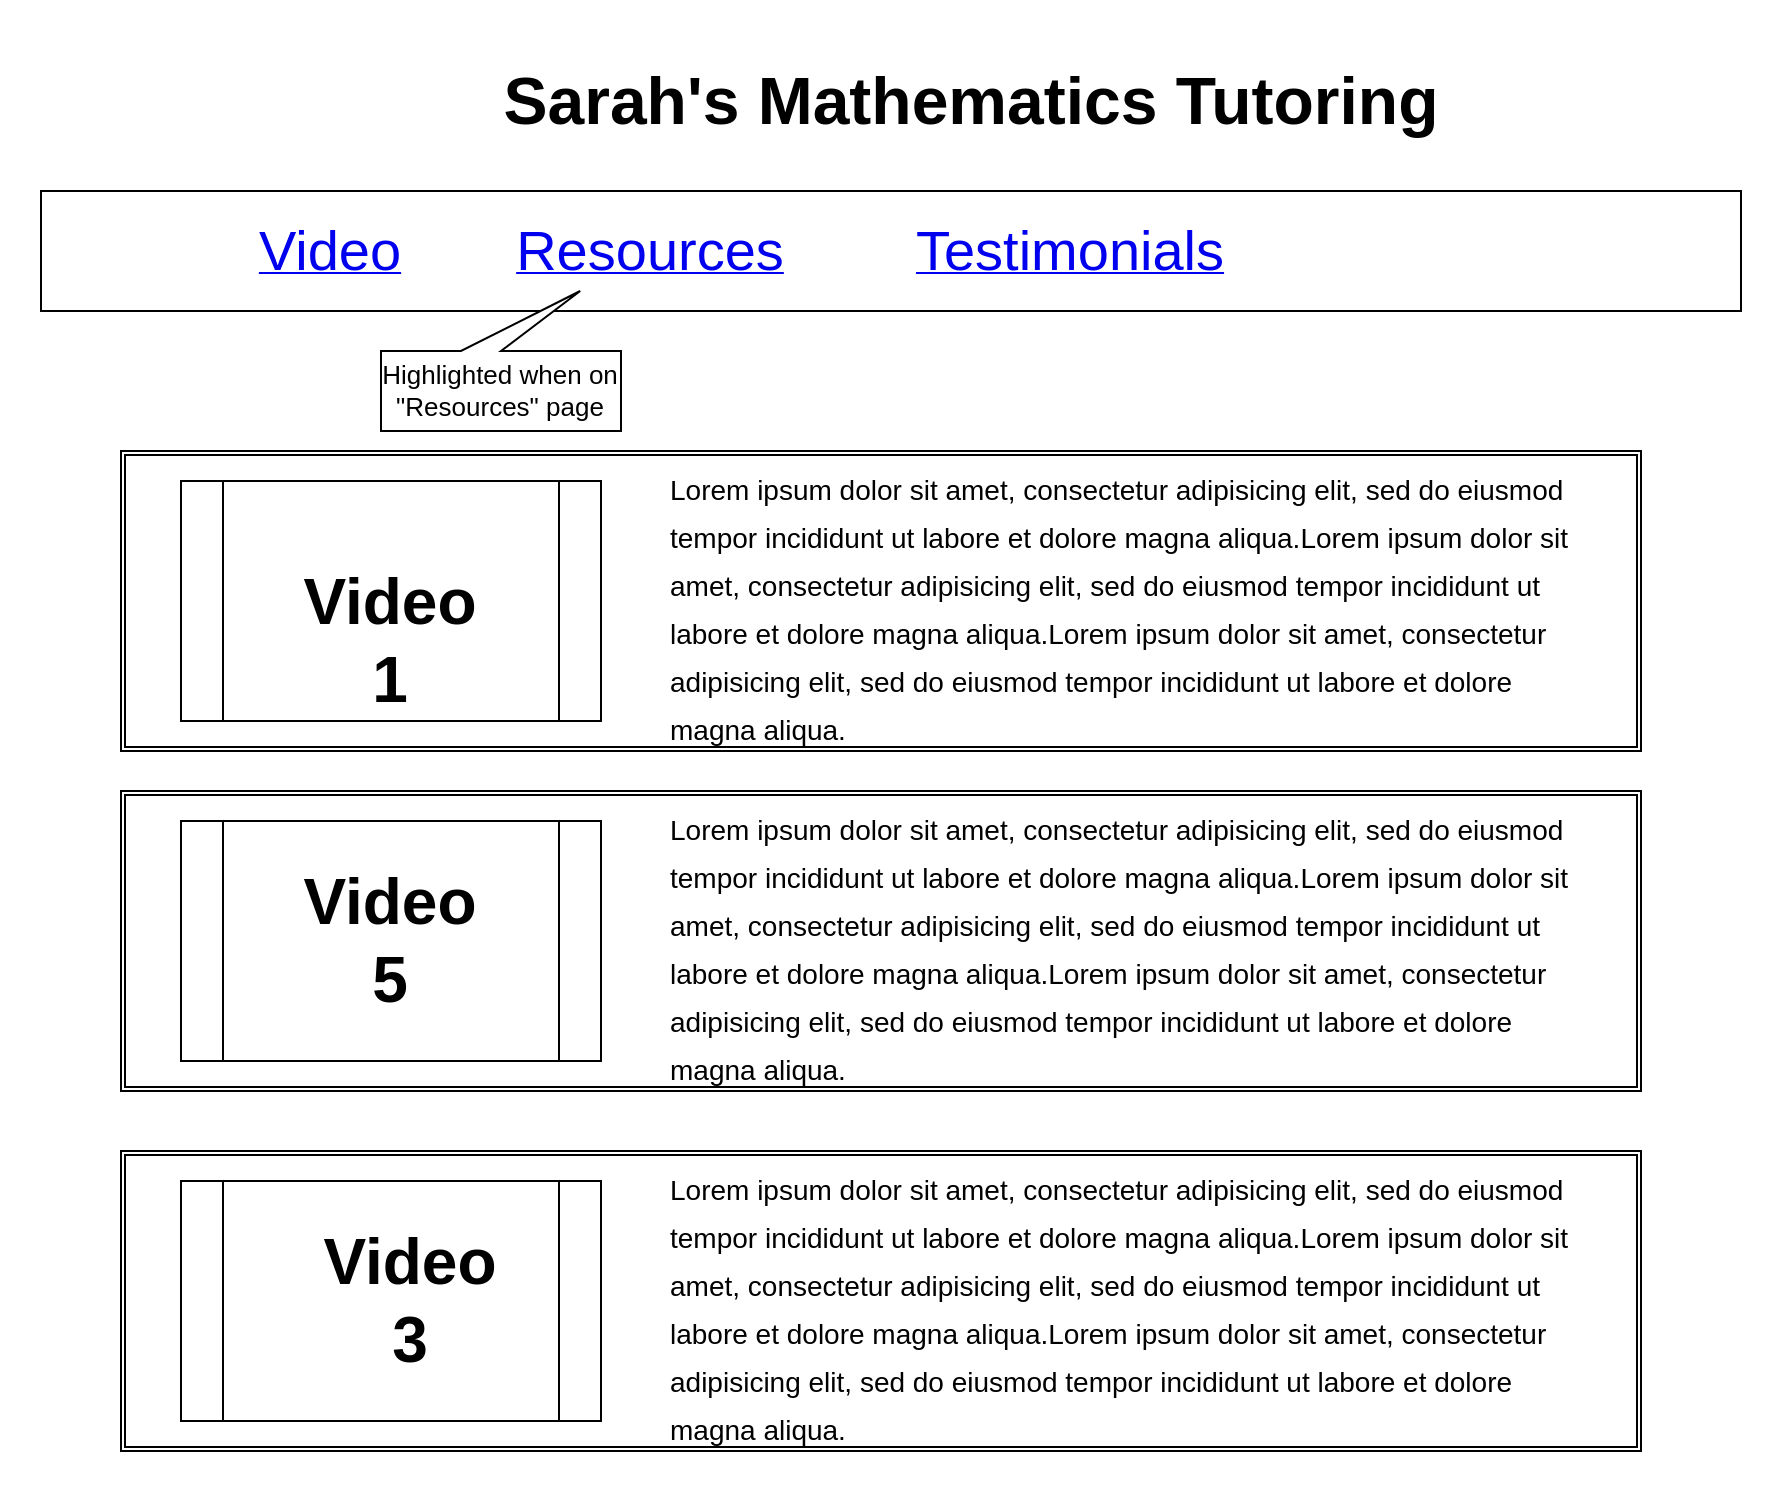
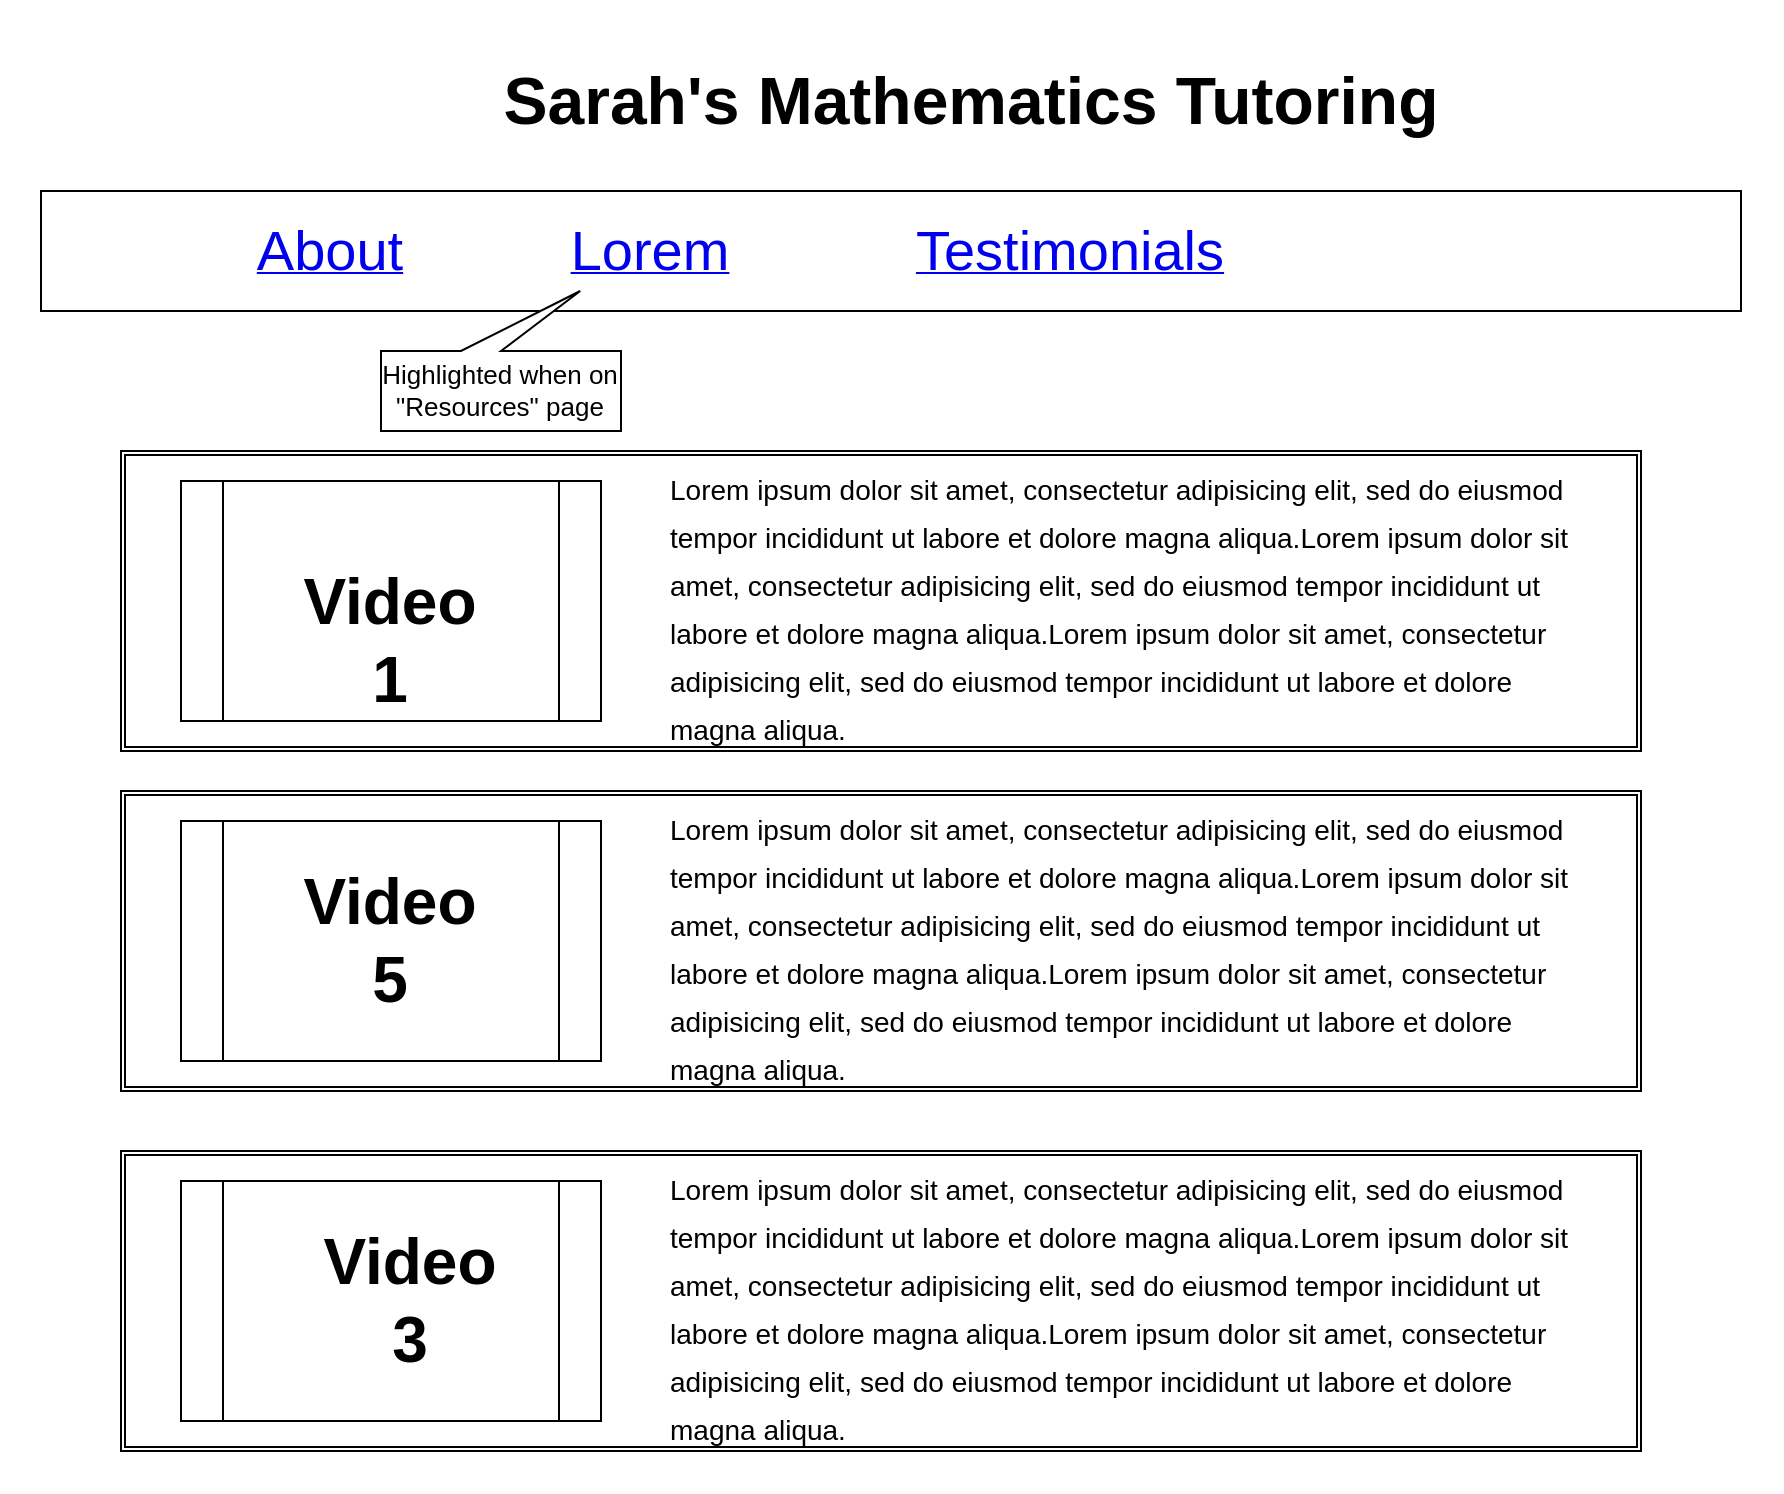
- <mxCell id="4" value="&lt;font style=&quot;font-size: 28px&quot;&gt;Video&lt;/font&gt;" style="text;html=1;strokeColor=none;fillColor=none;whiteSpace=wrap;align=center;verticalAlign=middle;fontColor=#0000EE;fontStyle=4;" parent="1" vertex="1"><mxGeometry x="80" y="95" width="170" height="60" as="geometry" /></mxCell>
+ <mxCell id="4" value="&lt;font style=&quot;font-size: 28px&quot;&gt;About&lt;/font&gt;" style="text;html=1;strokeColor=none;fillColor=none;whiteSpace=wrap;align=center;verticalAlign=middle;fontColor=#0000EE;fontStyle=4;" parent="1" vertex="1"><mxGeometry x="80" y="95" width="170" height="60" as="geometry" /></mxCell>
- <mxCell id="5" value="&lt;font style=&quot;font-size: 28px&quot;&gt;Resources&lt;/font&gt;" style="text;html=1;strokeColor=none;fillColor=none;whiteSpace=wrap;align=center;verticalAlign=middle;fontColor=#0000EE;fontStyle=4;" parent="1" vertex="1"><mxGeometry x="240" y="95" width="170" height="60" as="geometry" /></mxCell>
+ <mxCell id="5" value="&lt;font style=&quot;font-size: 28px&quot;&gt;Lorem&lt;/font&gt;" style="text;html=1;strokeColor=none;fillColor=none;whiteSpace=wrap;align=center;verticalAlign=middle;fontColor=#0000EE;fontStyle=4;" parent="1" vertex="1"><mxGeometry x="240" y="95" width="170" height="60" as="geometry" /></mxCell>
